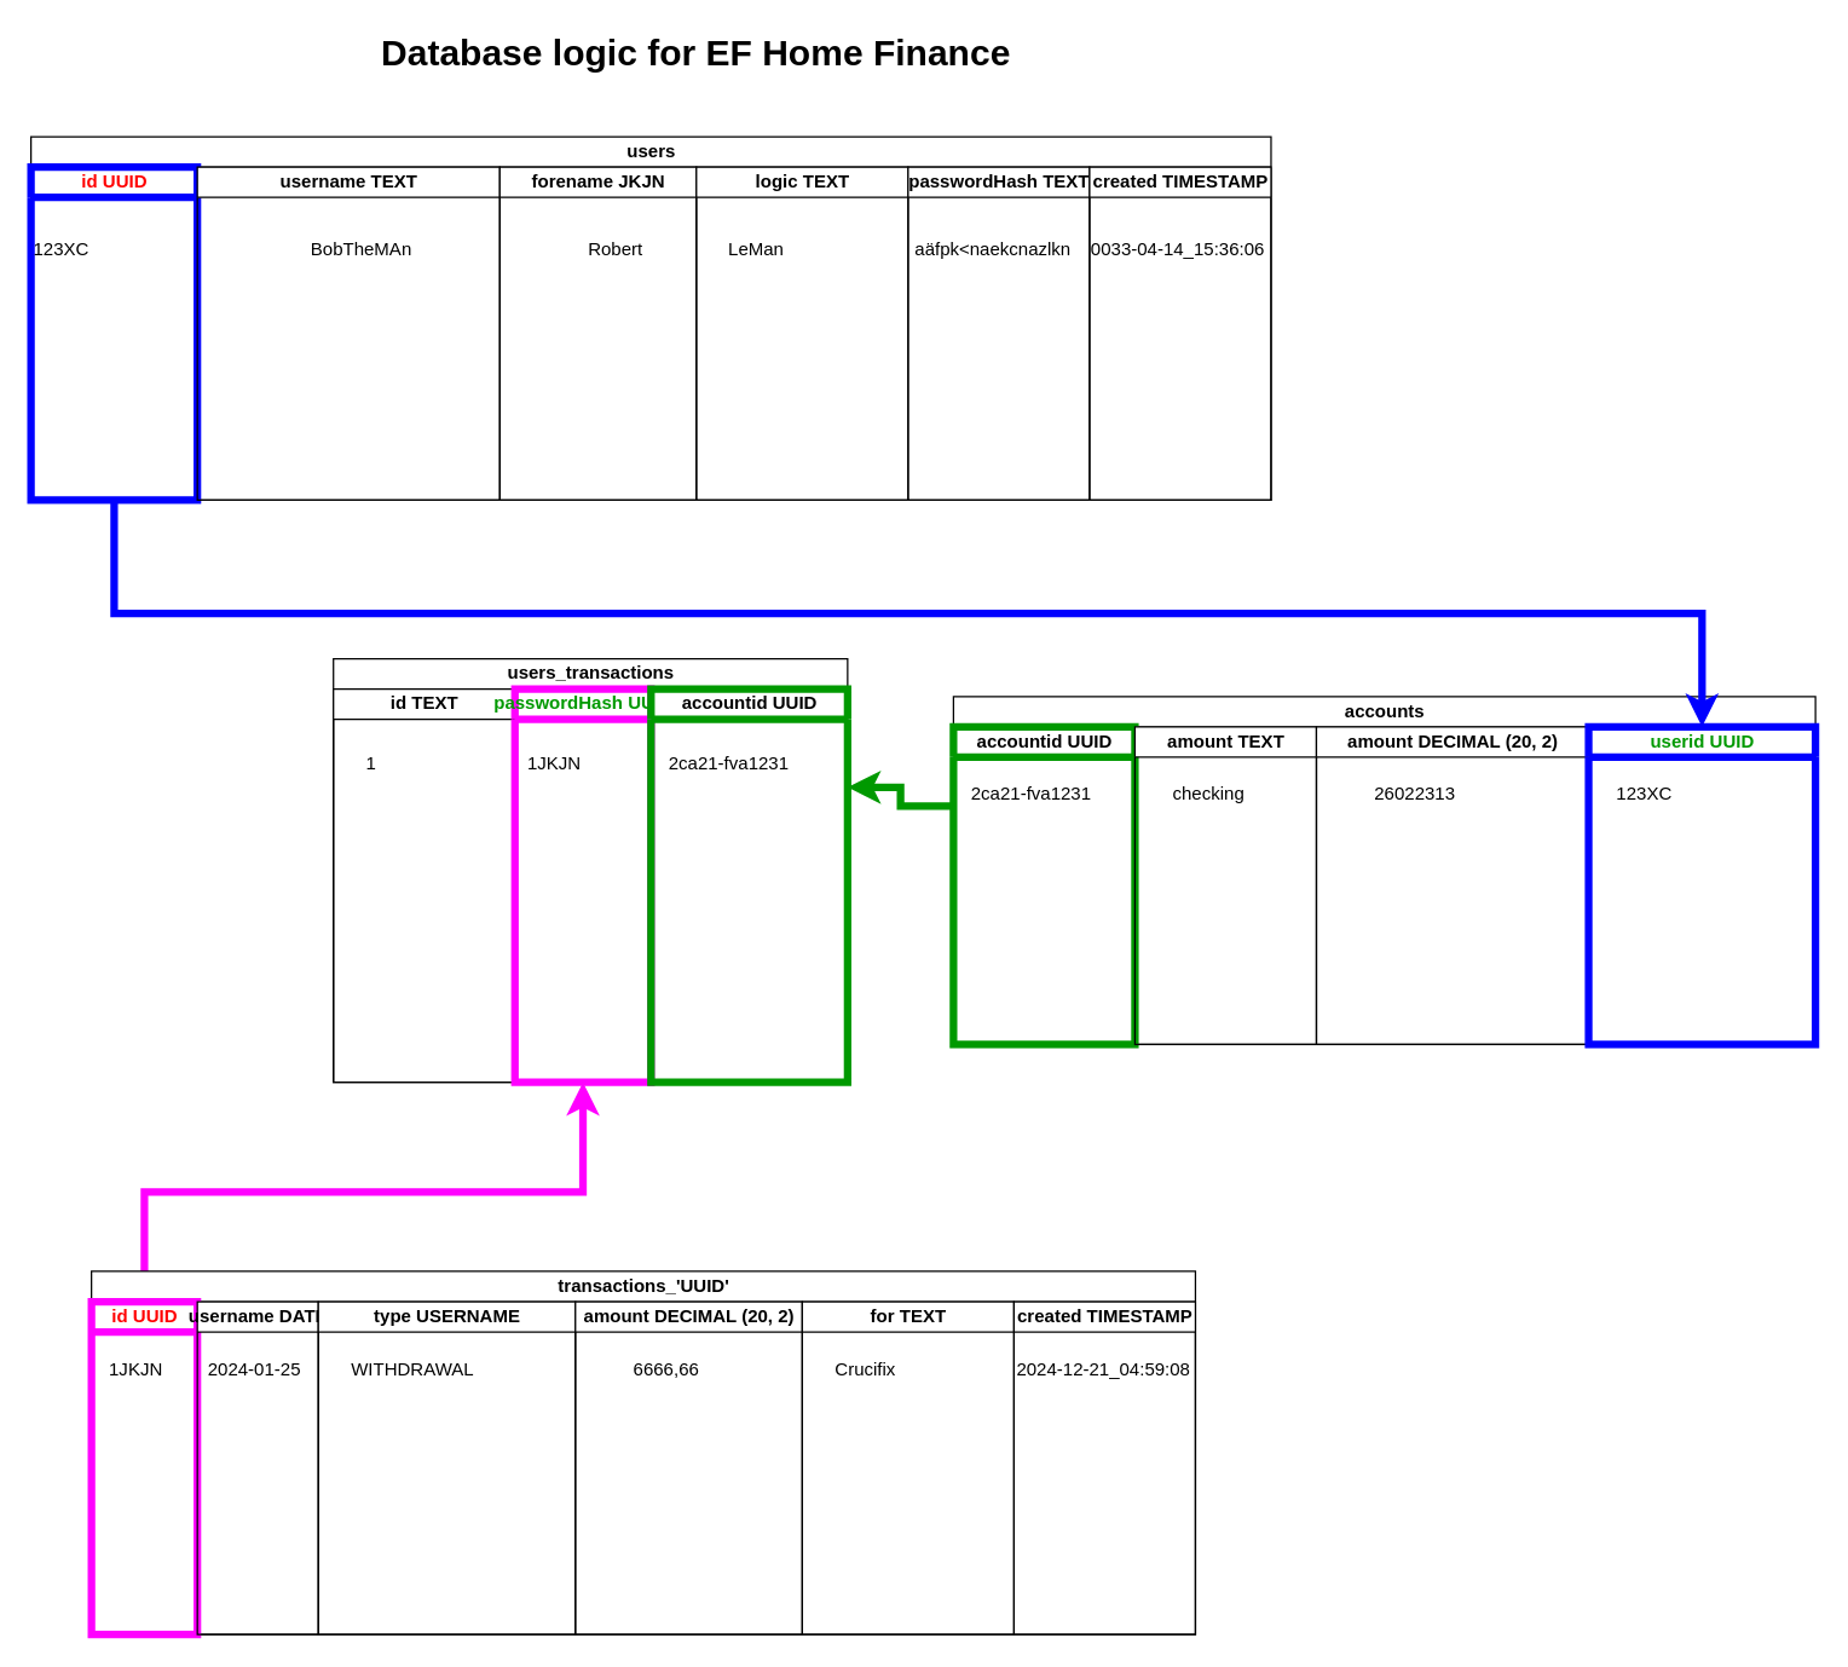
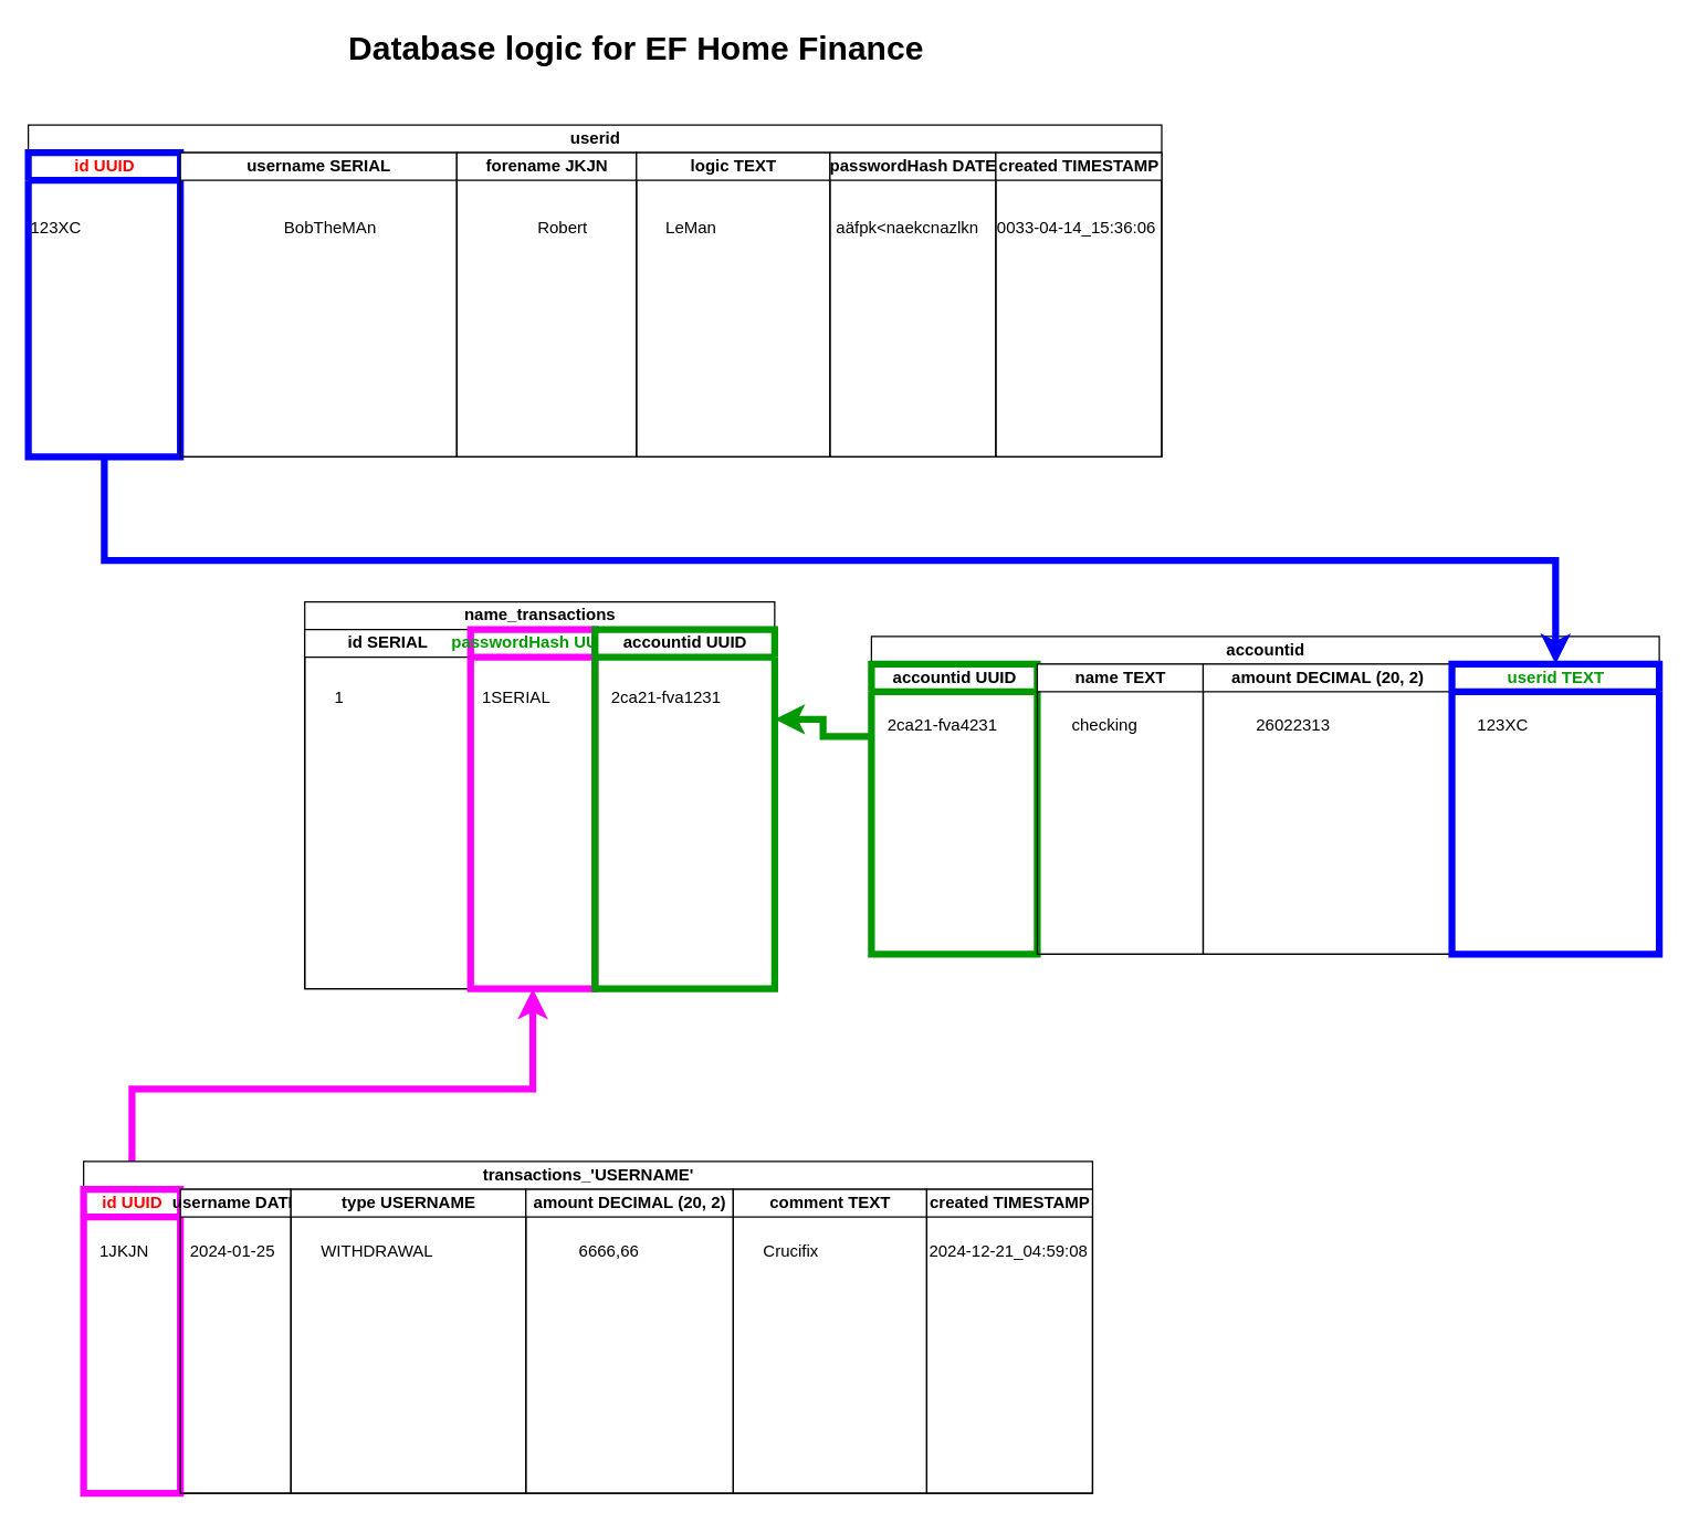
- <mxCell id="8" value="users" style="swimlane;childLayout=stackLayout;resizeParent=1;resizeParentMax=0;startSize=20;html=1;" parent="1" vertex="1"><mxGeometry y="90" width="820" height="240" as="geometry" x="20" /></mxCell>
+ <mxCell id="8" value="userid" style="swimlane;childLayout=stackLayout;resizeParent=1;resizeParentMax=0;startSize=20;html=1;" parent="1" vertex="1"><mxGeometry y="90" width="820" height="240" as="geometry" x="20" /></mxCell>
- <mxCell id="10" value="username TEXT" style="swimlane;startSize=20;html=1;" parent="8" vertex="1"><mxGeometry x="110" y="20" width="200" height="220" as="geometry" /></mxCell>
+ <mxCell id="10" value="username SERIAL" style="swimlane;startSize=20;html=1;" parent="8" vertex="1"><mxGeometry x="110" y="20" width="200" height="220" as="geometry" /></mxCell>
- <mxCell id="14" value="passwordHash TEXT" style="swimlane;startSize=20;html=1;" parent="8" vertex="1"><mxGeometry x="580" y="20" width="120" height="220" as="geometry" /></mxCell>
+ <mxCell id="14" value="passwordHash DATE" style="swimlane;startSize=20;html=1;" parent="8" vertex="1"><mxGeometry x="580" y="20" width="120" height="220" as="geometry" /></mxCell>
- <mxCell id="2" value="users_transactions" style="swimlane;childLayout=stackLayout;resizeParent=1;resizeParentMax=0;startSize=20;html=1;" parent="1" vertex="1"><mxGeometry x="220" y="435" width="340" height="280" as="geometry" /></mxCell>
+ <mxCell id="2" value="name_transactions" style="swimlane;childLayout=stackLayout;resizeParent=1;resizeParentMax=0;startSize=20;html=1;" parent="1" vertex="1"><mxGeometry x="220" y="435" width="340" height="280" as="geometry" /></mxCell>
- <mxCell id="3" value="id TEXT" style="swimlane;startSize=20;html=1;" parent="2" vertex="1"><mxGeometry y="20" width="120" height="260" as="geometry" /></mxCell>
+ <mxCell id="3" value="id SERIAL" style="swimlane;startSize=20;html=1;" parent="2" vertex="1"><mxGeometry y="20" width="120" height="260" as="geometry" /></mxCell>
- <mxCell id="25" value="accounts" style="swimlane;childLayout=stackLayout;resizeParent=1;resizeParentMax=0;startSize=20;html=1;" parent="1" vertex="1"><mxGeometry x="630" y="460" width="570" height="230" as="geometry" /></mxCell>
+ <mxCell id="25" value="accountid" style="swimlane;childLayout=stackLayout;resizeParent=1;resizeParentMax=0;startSize=20;html=1;" parent="1" vertex="1"><mxGeometry x="630" y="460" width="570" height="230" as="geometry" /></mxCell>
- <mxCell id="28" value="amount TEXT" style="swimlane;startSize=20;html=1;" parent="25" vertex="1"><mxGeometry x="120" y="20" width="120" height="210" as="geometry" /></mxCell>
+ <mxCell id="28" value="name TEXT" style="swimlane;startSize=20;html=1;" parent="25" vertex="1"><mxGeometry x="120" y="20" width="120" height="210" as="geometry" /></mxCell>
- <mxCell id="30" value="&lt;font color=&quot;#009900&quot;&gt;userid UUID&lt;/font&gt;" style="swimlane;startSize=20;html=1;strokeColor=#0000FF;strokeWidth=5;" parent="25" vertex="1"><mxGeometry x="420" y="20" width="150" height="210" as="geometry" /></mxCell>
+ <mxCell id="30" value="&lt;font color=&quot;#009900&quot;&gt;userid TEXT&lt;/font&gt;" style="swimlane;startSize=20;html=1;strokeColor=#0000FF;strokeWidth=5;" parent="25" vertex="1"><mxGeometry x="420" y="20" width="150" height="210" as="geometry" /></mxCell>
- <mxCell id="5" value="1&amp;nbsp; &amp;nbsp; &amp;nbsp;&lt;span style=&quot;white-space: pre;&quot;&gt;&#09;&lt;/span&gt;&lt;span style=&quot;white-space: pre;&quot;&gt;&#09;&lt;/span&gt;&lt;span style=&quot;white-space: pre;&quot;&gt;&#09;&lt;/span&gt;&lt;span style=&quot;white-space: pre;&quot;&gt;&#09;&lt;/span&gt;1JKJN&lt;span style=&quot;white-space: pre;&quot;&gt;&#09;&lt;/span&gt;&amp;nbsp; &amp;nbsp; &amp;nbsp; &amp;nbsp; &amp;nbsp; &amp;nbsp; 2ca21-fva1231&amp;nbsp;" style="text;html=1;align=left;verticalAlign=middle;whiteSpace=wrap;rounded=0;" parent="4" vertex="1"><mxGeometry x="-100" y="35" width="310" height="30" as="geometry" /></mxCell>
+ <mxCell id="5" value="1&amp;nbsp; &amp;nbsp; &amp;nbsp;&lt;span style=&quot;white-space: pre;&quot;&gt;&#09;&lt;/span&gt;&lt;span style=&quot;white-space: pre;&quot;&gt;&#09;&lt;/span&gt;&lt;span style=&quot;white-space: pre;&quot;&gt;&#09;&lt;/span&gt;&lt;span style=&quot;white-space: pre;&quot;&gt;&#09;&lt;/span&gt;1SERIAL&lt;span style=&quot;white-space: pre;&quot;&gt;&#09;&lt;/span&gt;&amp;nbsp; &amp;nbsp; &amp;nbsp; &amp;nbsp; &amp;nbsp; &amp;nbsp; 2ca21-fva1231&amp;nbsp;" style="text;html=1;align=left;verticalAlign=middle;whiteSpace=wrap;rounded=0;" parent="4" vertex="1"><mxGeometry x="-100" y="35" width="310" height="30" as="geometry" /></mxCell>
- <mxCell id="27" value="2ca21-fva1231&amp;nbsp;&lt;span style=&quot;white-space: pre;&quot;&gt;&#09;&lt;/span&gt;&lt;span style=&quot;white-space: pre;&quot;&gt;&#09;&lt;/span&gt;checking&lt;span style=&quot;white-space: pre;&quot;&gt;&#09;&lt;/span&gt;&lt;span style=&quot;white-space: pre;&quot;&gt;&#09;&lt;/span&gt;&lt;span style=&quot;white-space: pre;&quot;&gt;&#09;&lt;/span&gt;&lt;span style=&quot;white-space: pre;&quot;&gt;&#09;&lt;/span&gt;26022313&lt;span style=&quot;white-space: pre;&quot;&gt;&#09;&lt;/span&gt;&lt;span style=&quot;white-space: pre;&quot;&gt;&#09;&lt;/span&gt;&lt;span style=&quot;white-space: pre;&quot;&gt;&#09;&lt;/span&gt;&lt;span style=&quot;white-space: pre;&quot;&gt;&#09;&lt;/span&gt;123XC" style="text;html=1;align=left;verticalAlign=middle;whiteSpace=wrap;rounded=0;" parent="26" vertex="1"><mxGeometry x="10" y="30" width="520" height="30" as="geometry" /></mxCell>
+ <mxCell id="27" value="2ca21-fva4231&amp;nbsp;&lt;span style=&quot;white-space: pre;&quot;&gt;&#09;&lt;/span&gt;&lt;span style=&quot;white-space: pre;&quot;&gt;&#09;&lt;/span&gt;checking&lt;span style=&quot;white-space: pre;&quot;&gt;&#09;&lt;/span&gt;&lt;span style=&quot;white-space: pre;&quot;&gt;&#09;&lt;/span&gt;&lt;span style=&quot;white-space: pre;&quot;&gt;&#09;&lt;/span&gt;&lt;span style=&quot;white-space: pre;&quot;&gt;&#09;&lt;/span&gt;26022313&lt;span style=&quot;white-space: pre;&quot;&gt;&#09;&lt;/span&gt;&lt;span style=&quot;white-space: pre;&quot;&gt;&#09;&lt;/span&gt;&lt;span style=&quot;white-space: pre;&quot;&gt;&#09;&lt;/span&gt;&lt;span style=&quot;white-space: pre;&quot;&gt;&#09;&lt;/span&gt;123XC" style="text;html=1;align=left;verticalAlign=middle;whiteSpace=wrap;rounded=0;" parent="26" vertex="1"><mxGeometry x="10" y="30" width="520" height="30" as="geometry" /></mxCell>
- <mxCell id="17" value="transactions_'UUID'" style="swimlane;childLayout=stackLayout;resizeParent=1;resizeParentMax=0;startSize=20;html=1;" parent="1" vertex="1"><mxGeometry x="60" y="840" width="730" height="240" as="geometry" /></mxCell>
+ <mxCell id="17" value="transactions_'USERNAME'" style="swimlane;childLayout=stackLayout;resizeParent=1;resizeParentMax=0;startSize=20;html=1;" parent="1" vertex="1"><mxGeometry x="60" y="840" width="730" height="240" as="geometry" /></mxCell>
- <mxCell id="23" value="for TEXT" style="swimlane;startSize=20;html=1;" parent="17" vertex="1"><mxGeometry x="470" y="20" width="140" height="220" as="geometry" /></mxCell>
+ <mxCell id="23" value="comment TEXT" style="swimlane;startSize=20;html=1;" parent="17" vertex="1"><mxGeometry x="470" y="20" width="140" height="220" as="geometry" /></mxCell>
